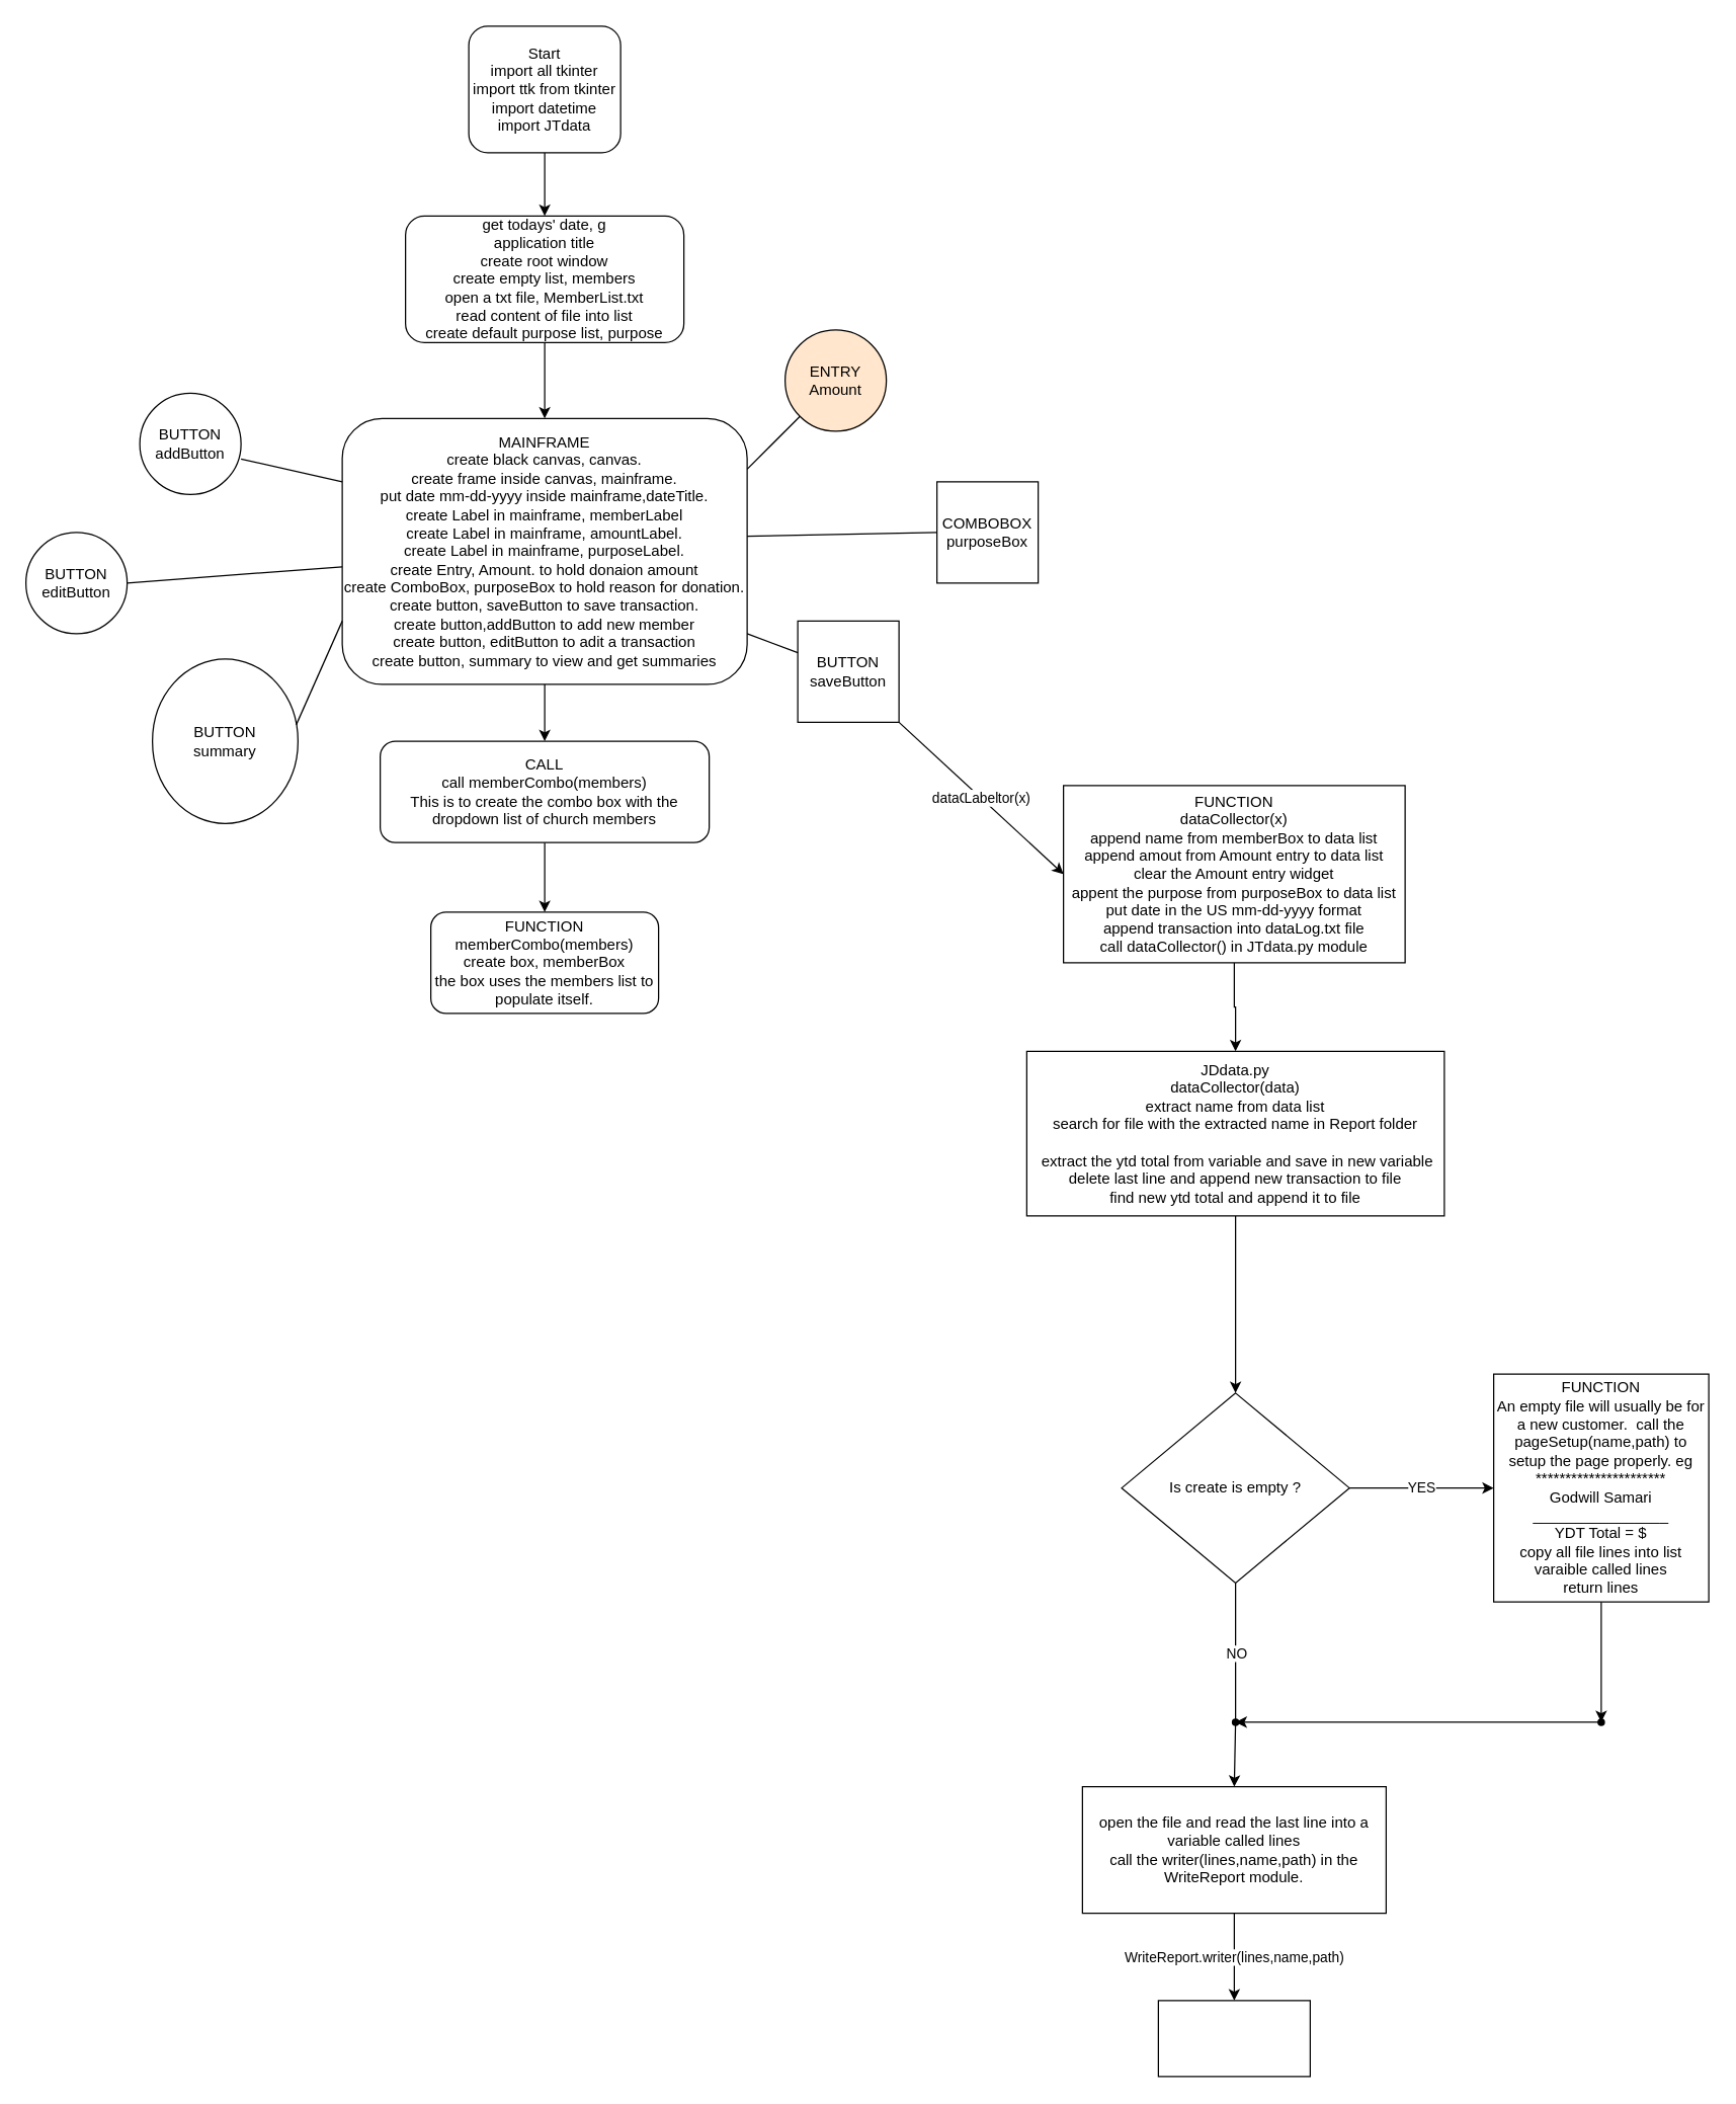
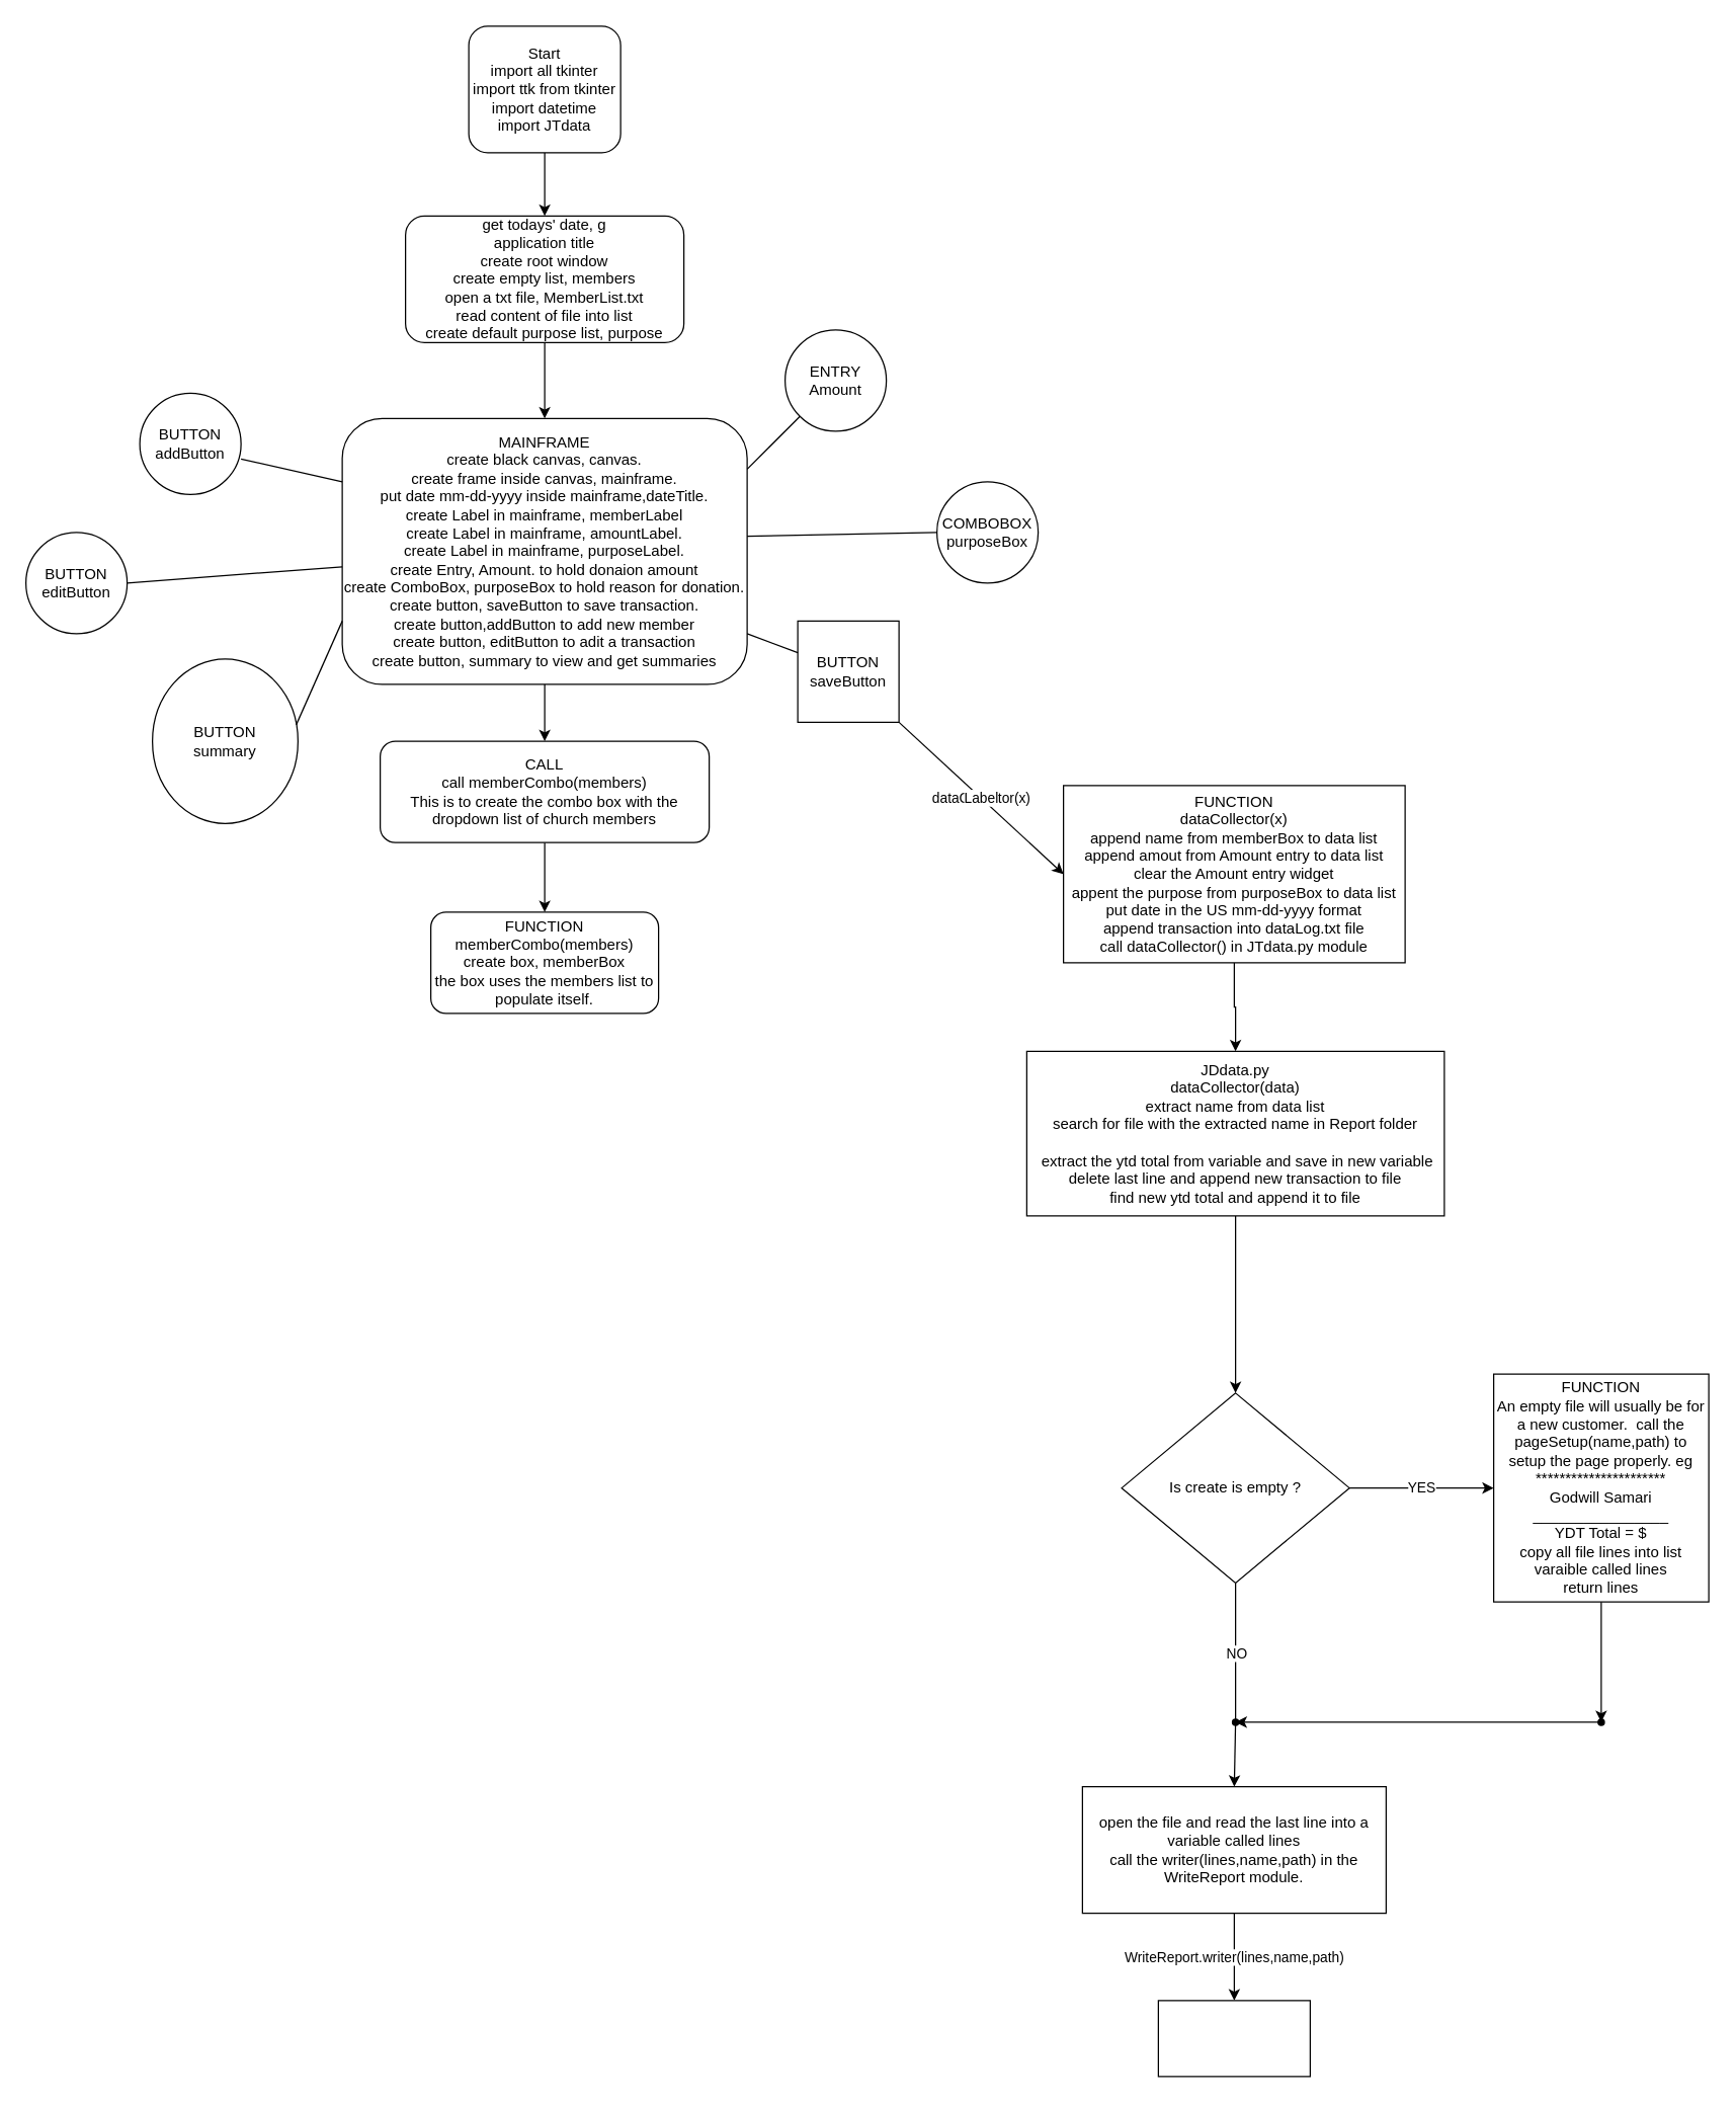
- <mxCell id="11" value="ENTRY&lt;br&gt;Amount" style="ellipse;whiteSpace=wrap;html=1;aspect=fixed;fillColor=#ffe6cc;" parent="1" vertex="1"><mxGeometry x="620" y="260" width="80" height="80" as="geometry" /></mxCell>
+ <mxCell id="11" value="ENTRY&lt;br&gt;Amount" style="ellipse;whiteSpace=wrap;html=1;aspect=fixed;" parent="1" vertex="1"><mxGeometry x="620" y="260" width="80" height="80" as="geometry" /></mxCell>
- <mxCell id="15" value="COMBOBOX&lt;br&gt;purposeBox" style="whiteSpace=wrap;html=1;aspect=fixed;rounded=0;" parent="1" vertex="1"><mxGeometry x="740" y="380" width="80" height="80" as="geometry" /></mxCell>
+ <mxCell id="15" value="COMBOBOX&lt;br&gt;purposeBox" style="ellipse;whiteSpace=wrap;html=1;aspect=fixed;" parent="1" vertex="1"><mxGeometry x="740" y="380" width="80" height="80" as="geometry" /></mxCell>
